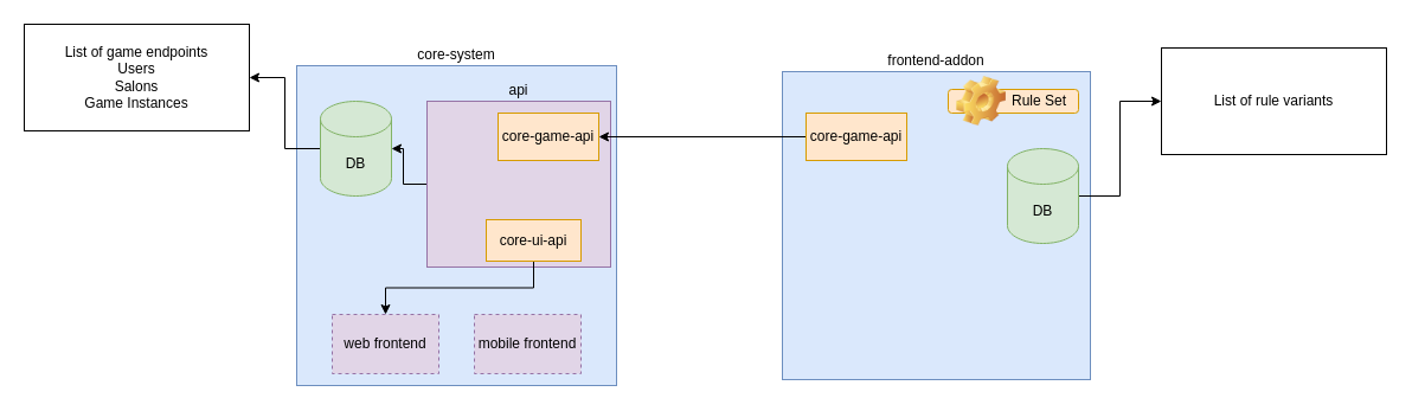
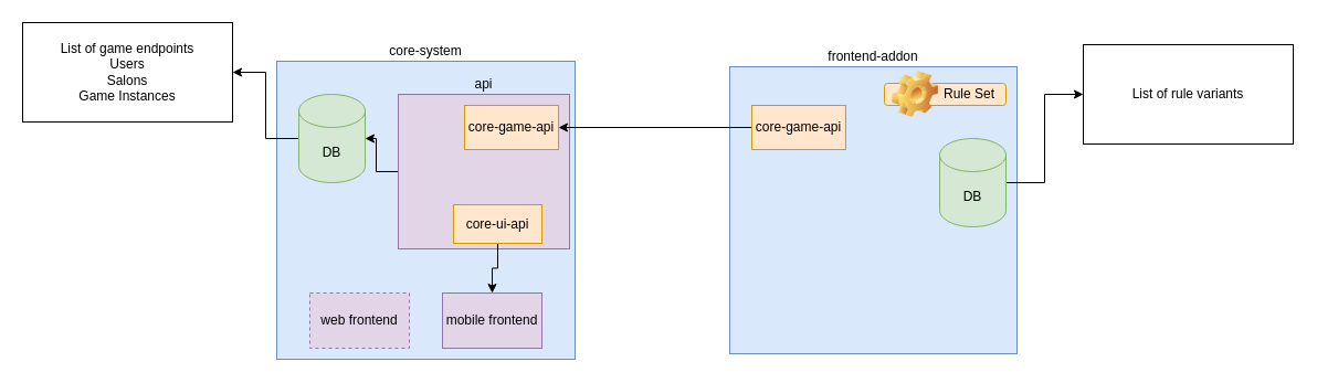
- <mxCell id="10" style="edgeStyle=orthogonalEdgeStyle;rounded=0;orthogonalLoop=1;jettySize=auto;html=1;exitX=0.5;exitY=1;exitDx=0;exitDy=0;entryX=0.5;entryY=0;entryDx=0;entryDy=0;" edge="1" parent="1" source="12" target="3"><mxGeometry relative="1" as="geometry" /></mxCell>
+ <mxCell id="11" style="edgeStyle=orthogonalEdgeStyle;rounded=0;orthogonalLoop=1;jettySize=auto;html=1;exitX=0.5;exitY=1;exitDx=0;exitDy=0;entryX=0.5;entryY=0;entryDx=0;entryDy=0;" edge="1" parent="1" source="12" target="4"><mxGeometry relative="1" as="geometry" /></mxCell>
- <mxCell id="4" value="mobile frontend" style="rounded=0;whiteSpace=wrap;html=1;fillColor=#e1d5e7;strokeColor=#9673a6;dashed=1;" vertex="1" parent="1"><mxGeometry x="400" y="265" width="90" height="50" as="geometry" /></mxCell>
+ <mxCell id="4" value="mobile frontend" style="rounded=0;whiteSpace=wrap;html=1;fillColor=#e1d5e7;strokeColor=#9673a6;" vertex="1" parent="1"><mxGeometry x="400" y="265" width="90" height="50" as="geometry" /></mxCell>
